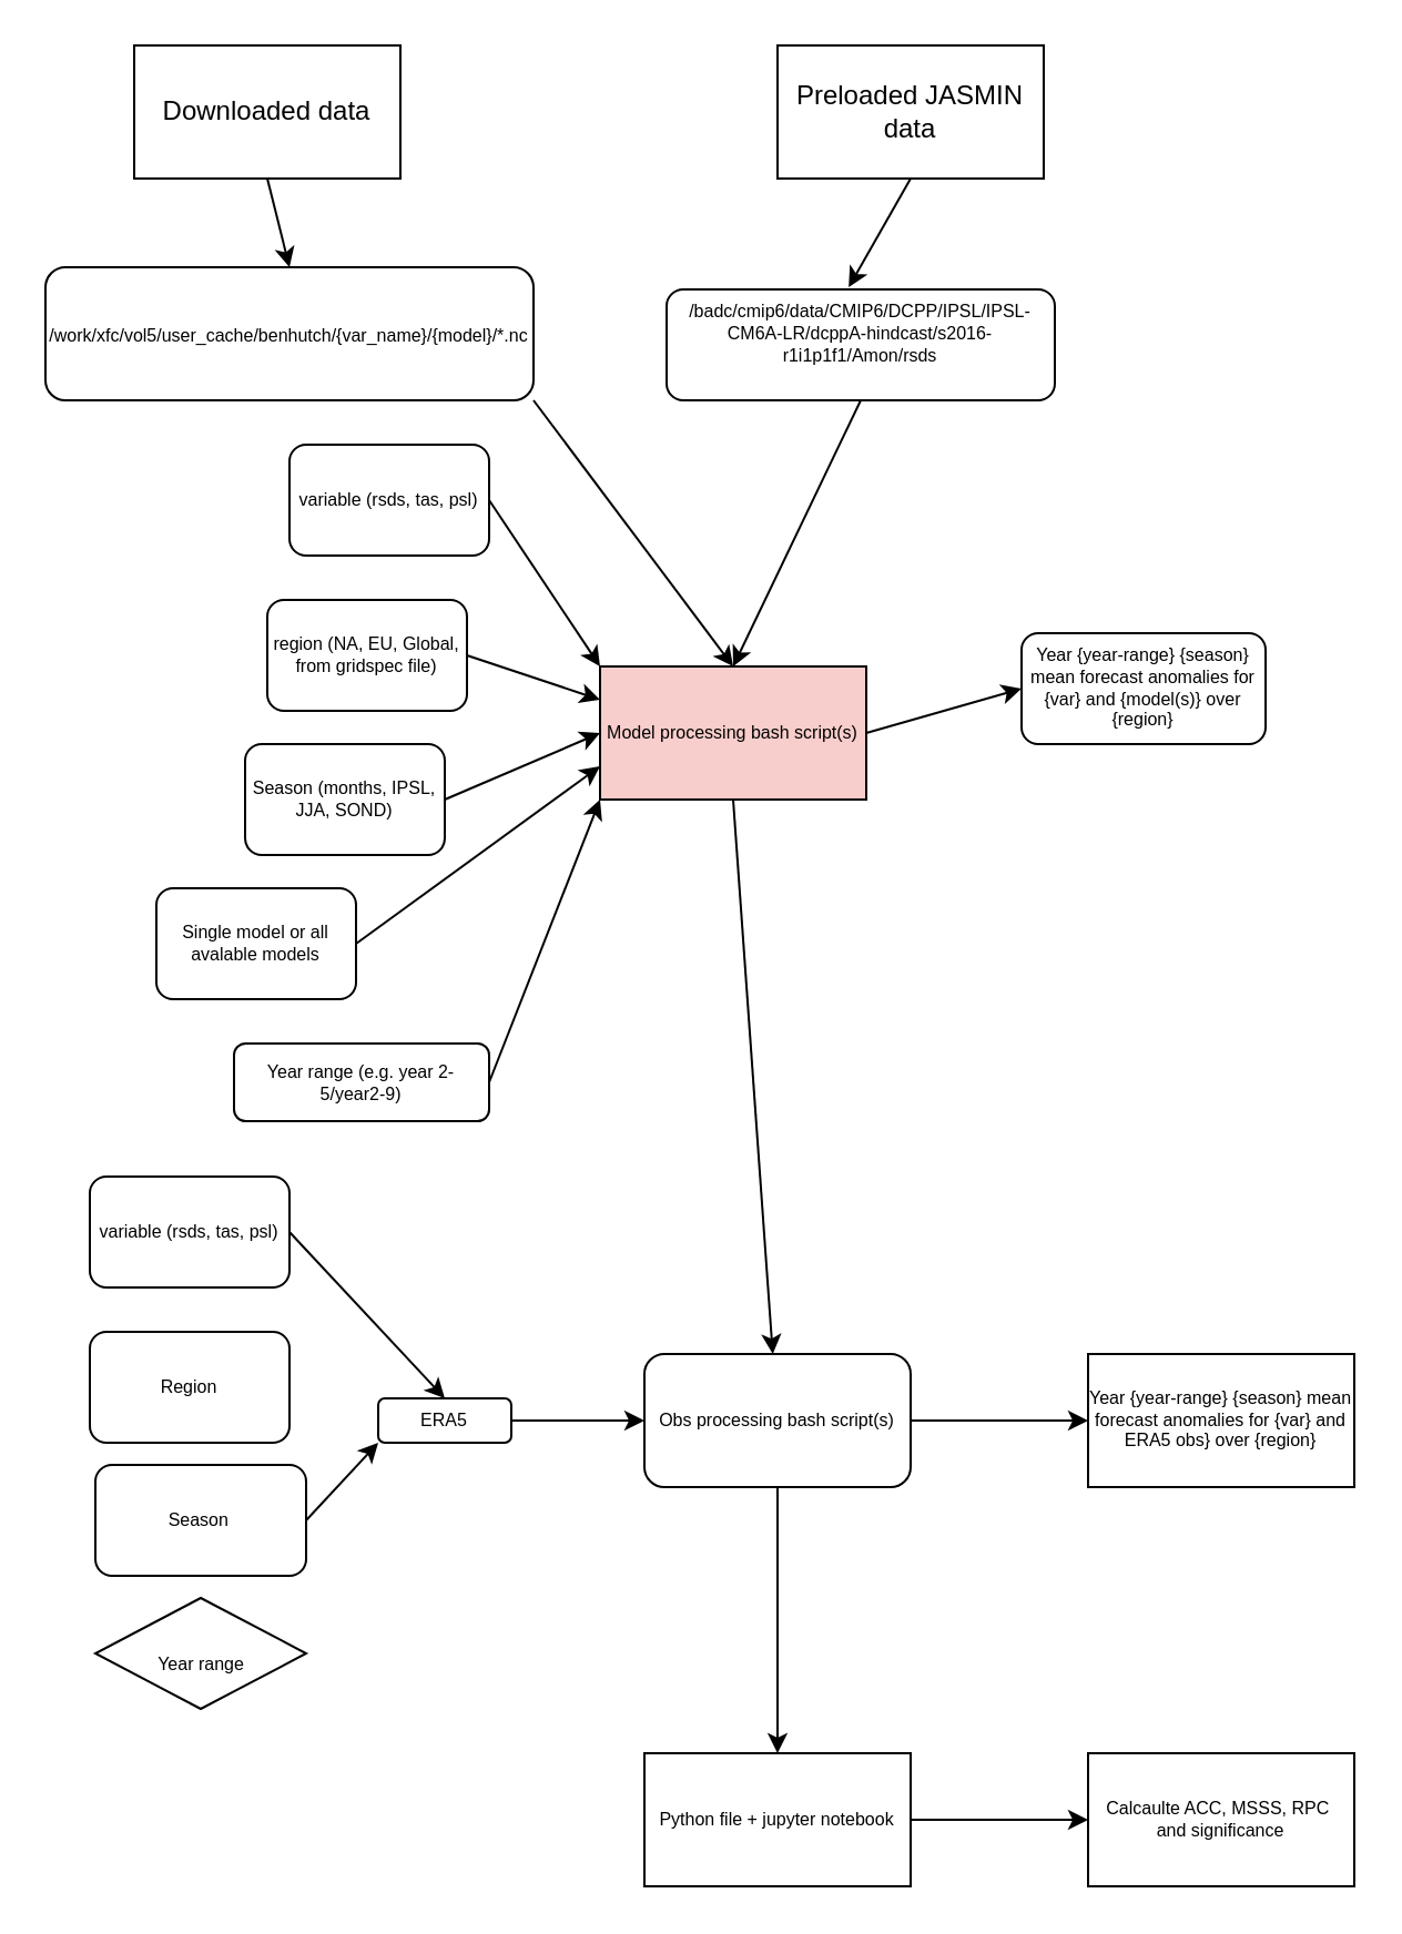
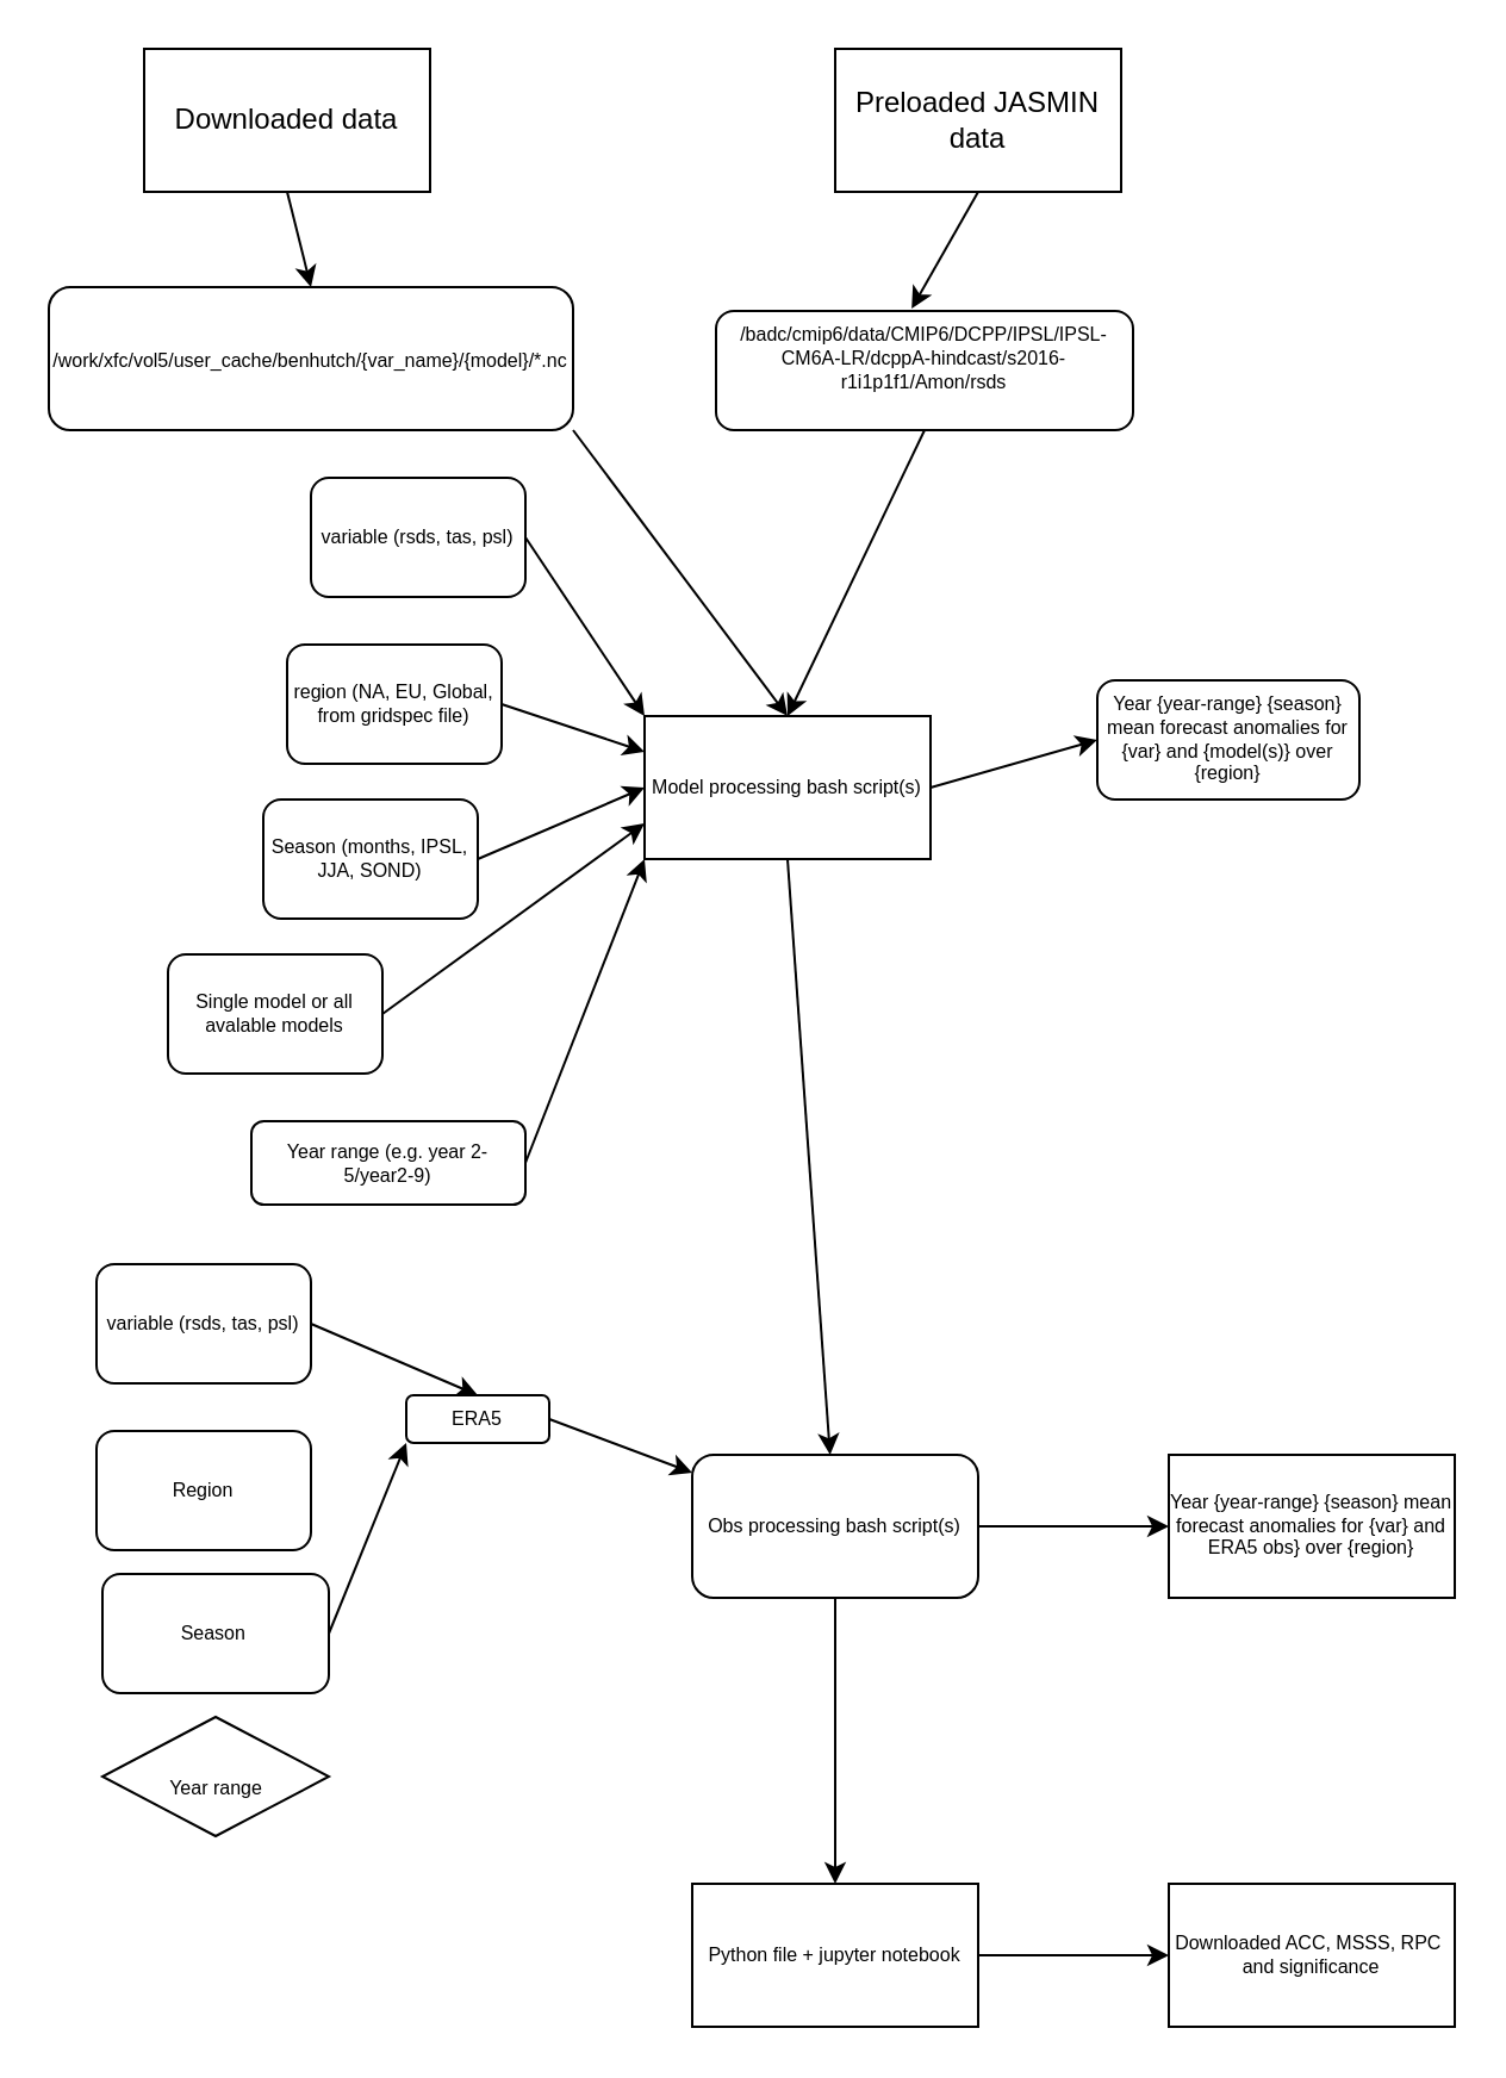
- <mxCell id="12" value="Model processing bash script(s)" style="rounded=0;whiteSpace=wrap;html=1;fontSize=8;fillColor=#f8cecc;" vertex="1" parent="1"><mxGeometry x="270" y="300" width="120" height="60" as="geometry" /></mxCell>
+ <mxCell id="12" value="Model processing bash script(s)" style="rounded=0;whiteSpace=wrap;html=1;fontSize=8;" vertex="1" parent="1"><mxGeometry x="270" y="300" width="120" height="60" as="geometry" /></mxCell>
- <mxCell id="34" value="ERA5" style="rounded=1;whiteSpace=wrap;html=1;fontSize=8;" vertex="1" parent="1"><mxGeometry x="170" y="630" width="60" height="20" as="geometry" /></mxCell>
+ <mxCell id="34" value="ERA5" style="rounded=1;whiteSpace=wrap;html=1;fontSize=8;" vertex="1" parent="1"><mxGeometry x="170" y="585" width="60" height="20" as="geometry" /></mxCell>
- <mxCell id="38" value="Calcaulte ACC, MSSS, RPC&amp;nbsp; and significance" style="rounded=0;whiteSpace=wrap;html=1;fontSize=8;" vertex="1" parent="1"><mxGeometry x="490" y="790" width="120" height="60" as="geometry" /></mxCell>
+ <mxCell id="38" value="Downloaded ACC, MSSS, RPC&amp;nbsp; and significance" style="rounded=0;whiteSpace=wrap;html=1;fontSize=8;" vertex="1" parent="1"><mxGeometry x="490" y="790" width="120" height="60" as="geometry" /></mxCell>
